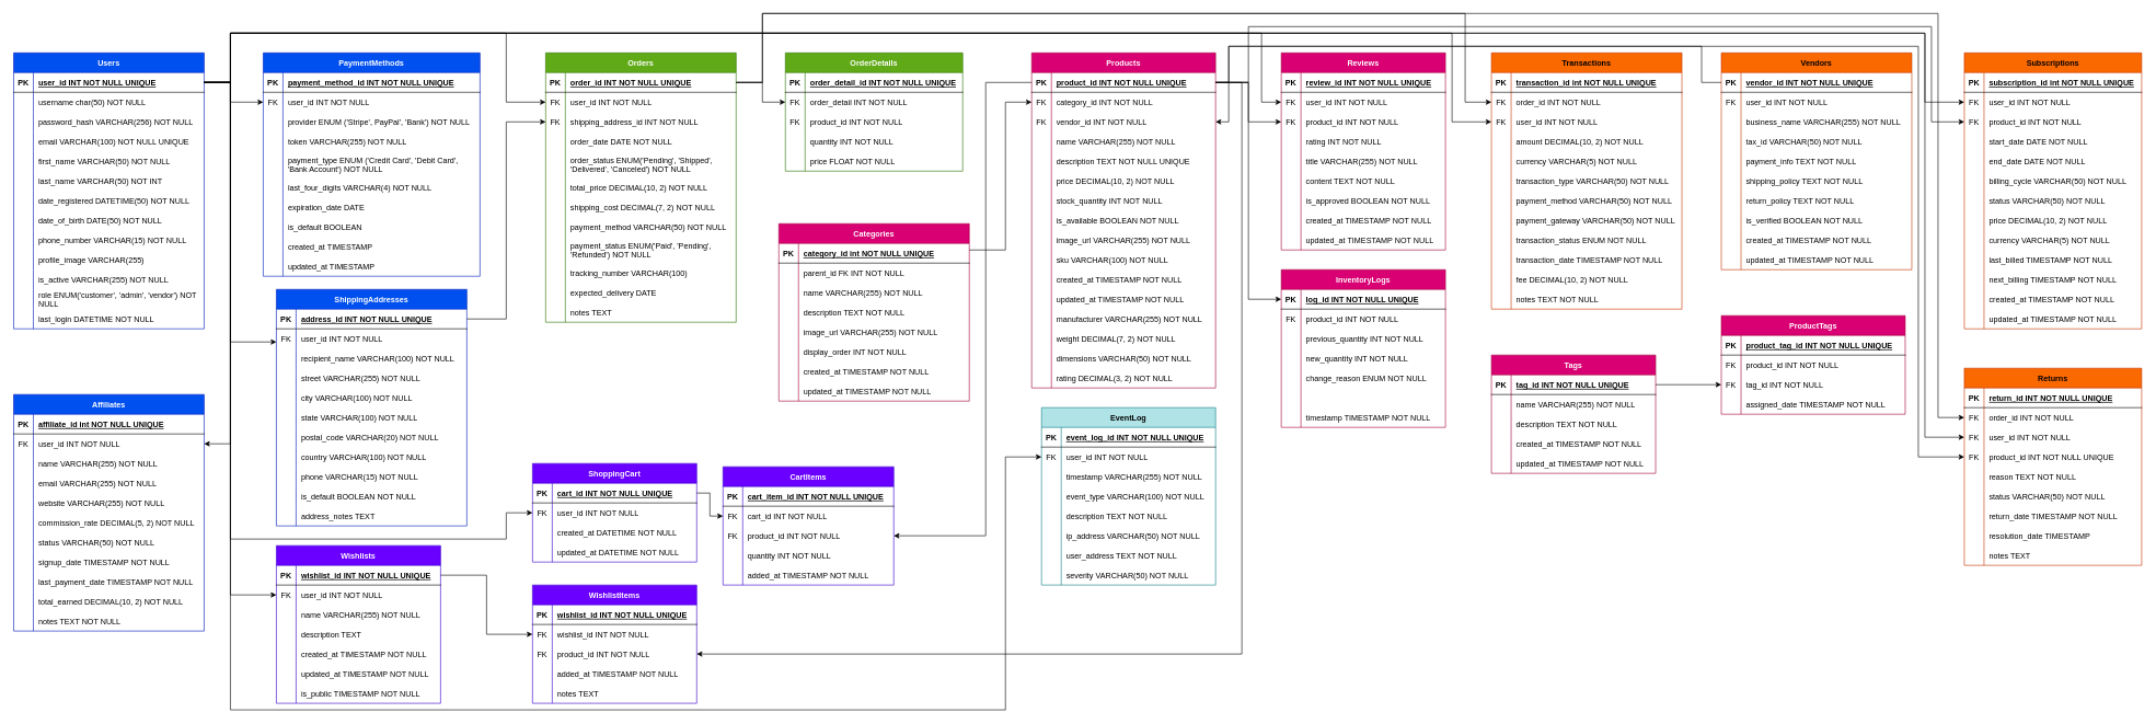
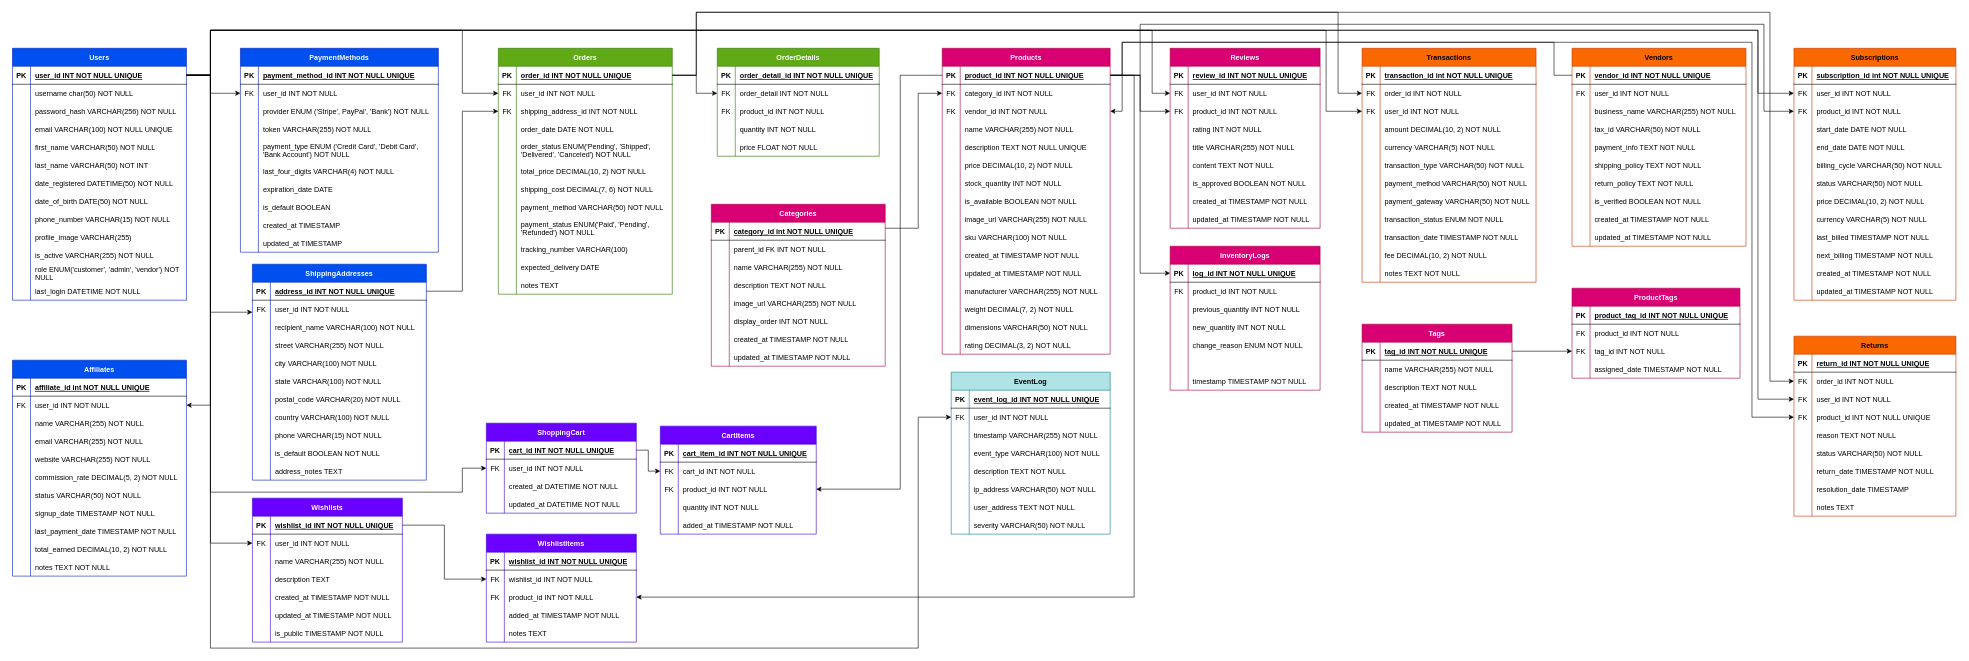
- <mxCell id="490" value="shipping_cost DECIMAL(7, 2) NOT NULL " style="shape=partialRectangle;overflow=hidden;connectable=0;fillColor=none;top=0;left=0;bottom=0;right=0;align=left;spacingLeft=6;" parent="488" vertex="1"><mxGeometry x="30" width="260" height="30" as="geometry"><mxRectangle width="260" height="30" as="alternateBounds" /></mxGeometry></mxCell>
+ <mxCell id="490" value="shipping_cost DECIMAL(7, 6) NOT NULL " style="shape=partialRectangle;overflow=hidden;connectable=0;fillColor=none;top=0;left=0;bottom=0;right=0;align=left;spacingLeft=6;" parent="488" vertex="1"><mxGeometry x="30" width="260" height="30" as="geometry"><mxRectangle width="260" height="30" as="alternateBounds" /></mxGeometry></mxCell>
